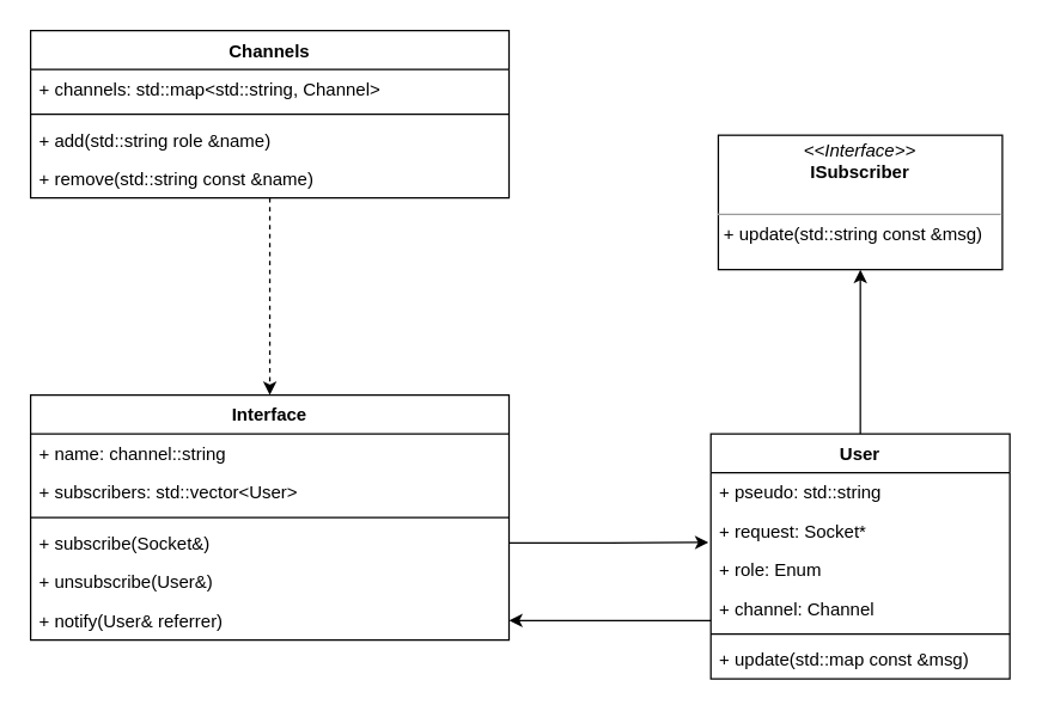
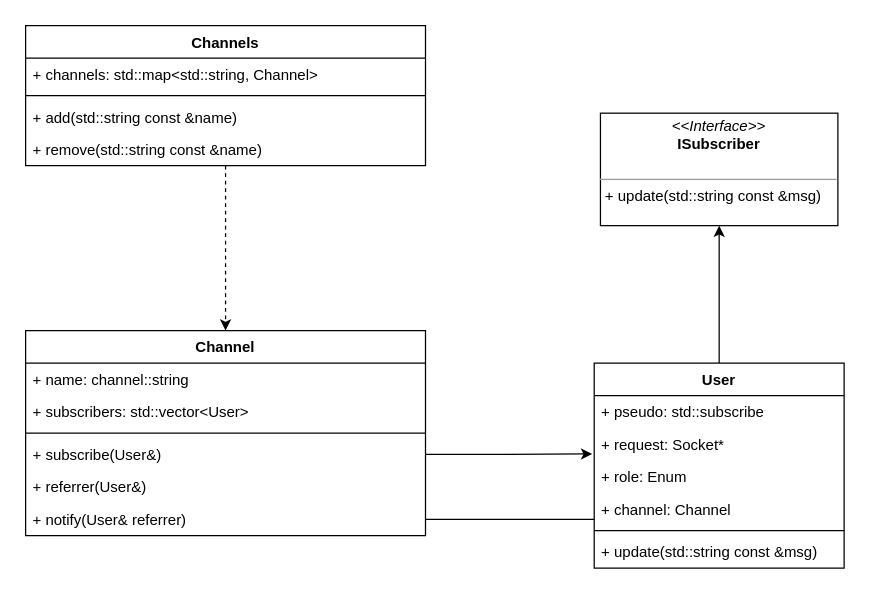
- <mxCell id="22" value="+ add(std::string role &amp;name)" style="text;strokeColor=none;fillColor=none;align=left;verticalAlign=top;spacingLeft=4;spacingRight=4;overflow=hidden;rotatable=0;points=[[0,0.5],[1,0.5]];portConstraint=eastwest;" vertex="1" parent="19"><mxGeometry y="60" width="320" height="26" as="geometry" /></mxCell>
+ <mxCell id="22" value="+ add(std::string const &amp;name)" style="text;strokeColor=none;fillColor=none;align=left;verticalAlign=top;spacingLeft=4;spacingRight=4;overflow=hidden;rotatable=0;points=[[0,0.5],[1,0.5]];portConstraint=eastwest;" vertex="1" parent="19"><mxGeometry y="60" width="320" height="26" as="geometry" /></mxCell>
- <mxCell id="2" value="Interface" style="swimlane;fontStyle=1;align=center;verticalAlign=top;childLayout=stackLayout;horizontal=1;startSize=26;horizontalStack=0;resizeParent=1;resizeParentMax=0;resizeLast=0;collapsible=1;marginBottom=0;" vertex="1" parent="1"><mxGeometry x="20" y="264" width="320" height="164" as="geometry" /></mxCell>
+ <mxCell id="2" value="Channel" style="swimlane;fontStyle=1;align=center;verticalAlign=top;childLayout=stackLayout;horizontal=1;startSize=26;horizontalStack=0;resizeParent=1;resizeParentMax=0;resizeLast=0;collapsible=1;marginBottom=0;" vertex="1" parent="1"><mxGeometry x="20" y="264" width="320" height="164" as="geometry" /></mxCell>
- <mxCell id="11" value="+ pseudo: std::string" style="text;strokeColor=none;fillColor=none;align=left;verticalAlign=top;spacingLeft=4;spacingRight=4;overflow=hidden;rotatable=0;points=[[0,0.5],[1,0.5]];portConstraint=eastwest;" vertex="1" parent="10"><mxGeometry y="26" width="200" height="26" as="geometry" /></mxCell>
+ <mxCell id="11" value="+ pseudo: std::subscribe" style="text;strokeColor=none;fillColor=none;align=left;verticalAlign=top;spacingLeft=4;spacingRight=4;overflow=hidden;rotatable=0;points=[[0,0.5],[1,0.5]];portConstraint=eastwest;" vertex="1" parent="10"><mxGeometry y="26" width="200" height="26" as="geometry" /></mxCell>
- <mxCell id="6" value="+ subscribe(Socket&amp;)" style="text;strokeColor=none;fillColor=none;align=left;verticalAlign=top;spacingLeft=4;spacingRight=4;overflow=hidden;rotatable=0;points=[[0,0.5],[1,0.5]];portConstraint=eastwest;" vertex="1" parent="2"><mxGeometry y="86" width="320" height="26" as="geometry" /></mxCell>
+ <mxCell id="6" value="+ subscribe(User&amp;)" style="text;strokeColor=none;fillColor=none;align=left;verticalAlign=top;spacingLeft=4;spacingRight=4;overflow=hidden;rotatable=0;points=[[0,0.5],[1,0.5]];portConstraint=eastwest;" vertex="1" parent="2"><mxGeometry y="86" width="320" height="26" as="geometry" /></mxCell>
- <mxCell id="7" value="+ unsubscribe(User&amp;)" style="text;strokeColor=none;fillColor=none;align=left;verticalAlign=top;spacingLeft=4;spacingRight=4;overflow=hidden;rotatable=0;points=[[0,0.5],[1,0.5]];portConstraint=eastwest;" vertex="1" parent="2"><mxGeometry y="112" width="320" height="26" as="geometry" /></mxCell>
+ <mxCell id="7" value="+ referrer(User&amp;)" style="text;strokeColor=none;fillColor=none;align=left;verticalAlign=top;spacingLeft=4;spacingRight=4;overflow=hidden;rotatable=0;points=[[0,0.5],[1,0.5]];portConstraint=eastwest;" vertex="1" parent="2"><mxGeometry y="112" width="320" height="26" as="geometry" /></mxCell>
- <mxCell id="25" style="edgeStyle=orthogonalEdgeStyle;rounded=0;orthogonalLoop=1;jettySize=auto;html=1;entryX=1;entryY=0.5;entryDx=0;entryDy=0;" edge="1" parent="1" source="14" target="8"><mxGeometry relative="1" as="geometry"><Array as="points"><mxPoint x="440" y="415" /><mxPoint x="440" y="415" /></Array></mxGeometry></mxCell>
+ <mxCell id="25" style="edgeStyle=orthogonalEdgeStyle;rounded=0;orthogonalLoop=1;jettySize=auto;html=1;entryX=1;entryY=0.5;entryDx=0;entryDy=0;endArrow=none;" edge="1" parent="1" source="14" target="8"><mxGeometry relative="1" as="geometry"><Array as="points"><mxPoint x="440" y="415" /><mxPoint x="440" y="415" /></Array></mxGeometry></mxCell>
- <mxCell id="16" value="+ update(std::map const &amp;msg)" style="text;strokeColor=none;fillColor=none;align=left;verticalAlign=top;spacingLeft=4;spacingRight=4;overflow=hidden;rotatable=0;points=[[0,0.5],[1,0.5]];portConstraint=eastwest;" vertex="1" parent="10"><mxGeometry y="138" width="200" height="26" as="geometry" /></mxCell>
+ <mxCell id="16" value="+ update(std::string const &amp;msg)" style="text;strokeColor=none;fillColor=none;align=left;verticalAlign=top;spacingLeft=4;spacingRight=4;overflow=hidden;rotatable=0;points=[[0,0.5],[1,0.5]];portConstraint=eastwest;" vertex="1" parent="10"><mxGeometry y="138" width="200" height="26" as="geometry" /></mxCell>
